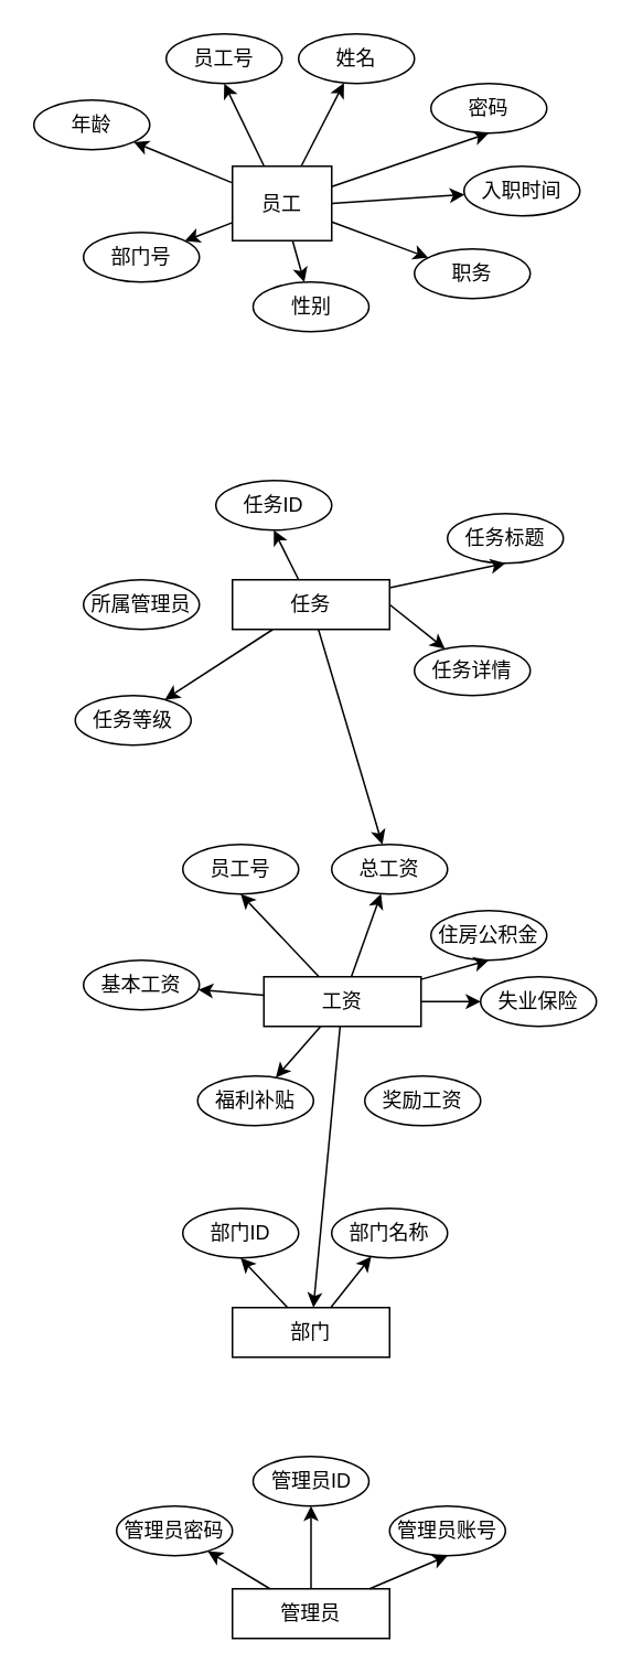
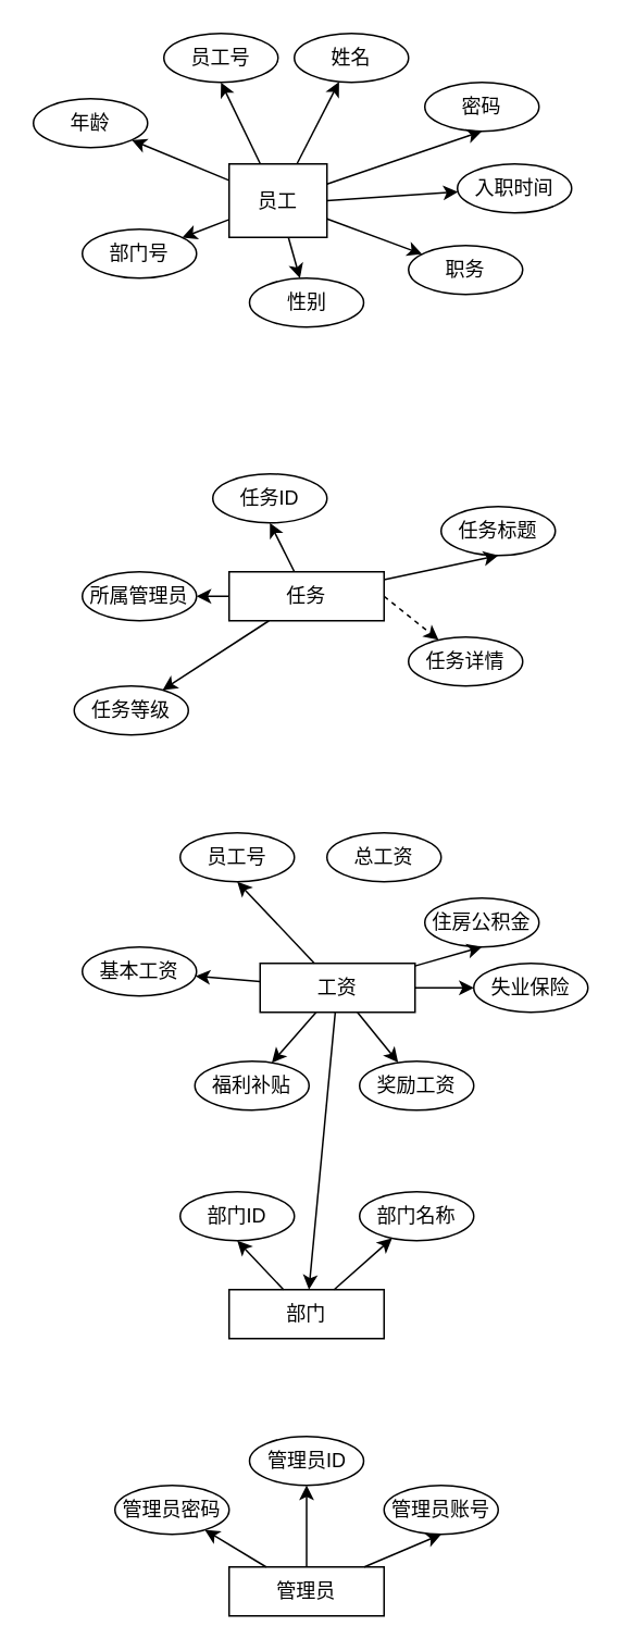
- <mxCell id="27" value="" style="endArrow=classic;html=1;rounded=0;exitX=1;exitY=0.5;exitDx=0;exitDy=0;" parent="1" source="19" target="22" edge="1"><mxGeometry width="50" height="50" relative="1" as="geometry"><mxPoint x="204" y="460" as="sourcePoint" /><mxPoint x="254" y="410" as="targetPoint" /></mxGeometry></mxCell>
+ <mxCell id="27" value="" style="endArrow=classic;html=1;rounded=0;exitX=1;exitY=0.5;exitDx=0;exitDy=0;dashed=1;" parent="1" source="19" target="22" edge="1"><mxGeometry width="50" height="50" relative="1" as="geometry"><mxPoint x="204" y="460" as="sourcePoint" /><mxPoint x="254" y="410" as="targetPoint" /></mxGeometry></mxCell>
- <mxCell id="26" value="" style="endArrow=classic;html=1;rounded=0;" parent="1" source="19" target="36" edge="1"><mxGeometry width="50" height="50" relative="1" as="geometry"><mxPoint x="180" y="420" as="sourcePoint" /><mxPoint x="230" y="370" as="targetPoint" /></mxGeometry></mxCell>
+ <mxCell id="26" value="" style="endArrow=classic;html=1;rounded=0;" parent="1" source="19" target="24" edge="1"><mxGeometry width="50" height="50" relative="1" as="geometry"><mxPoint x="180" y="420" as="sourcePoint" /><mxPoint x="230" y="370" as="targetPoint" /></mxGeometry></mxCell>
- <mxCell id="42" value="" style="endArrow=classic;html=1;rounded=0;" parent="1" source="30" target="36" edge="1"><mxGeometry width="50" height="50" relative="1" as="geometry"><mxPoint x="198" y="580" as="sourcePoint" /><mxPoint x="248" y="530" as="targetPoint" /></mxGeometry></mxCell>
+ <mxCell id="42" value="" style="endArrow=classic;html=1;rounded=0;" parent="1" source="30" target="37" edge="1"><mxGeometry width="50" height="50" relative="1" as="geometry"><mxPoint x="198" y="580" as="sourcePoint" /><mxPoint x="248" y="530" as="targetPoint" /></mxGeometry></mxCell>
- <mxCell id="47" value="部门名称" style="ellipse;whiteSpace=wrap;html=1;rounded=0;" parent="1" vertex="1"><mxGeometry x="200" y="730" width="70" height="30" as="geometry" /></mxCell>
+ <mxCell id="47" value="部门名称" style="ellipse;whiteSpace=wrap;html=1;rounded=0;" parent="1" vertex="1"><mxGeometry x="220" y="730" width="70" height="30" as="geometry" /></mxCell>
